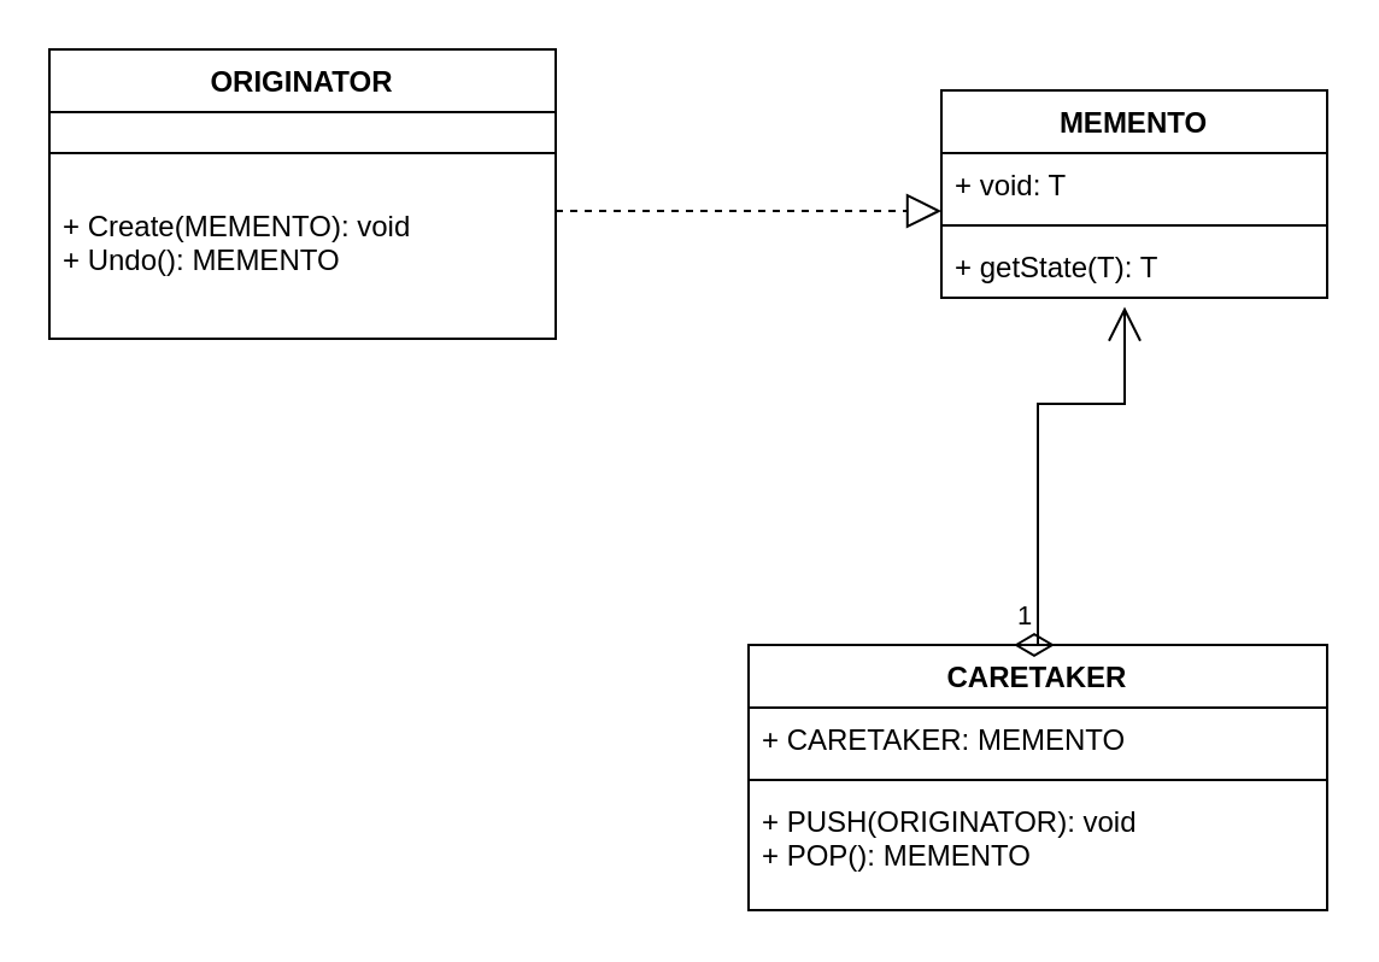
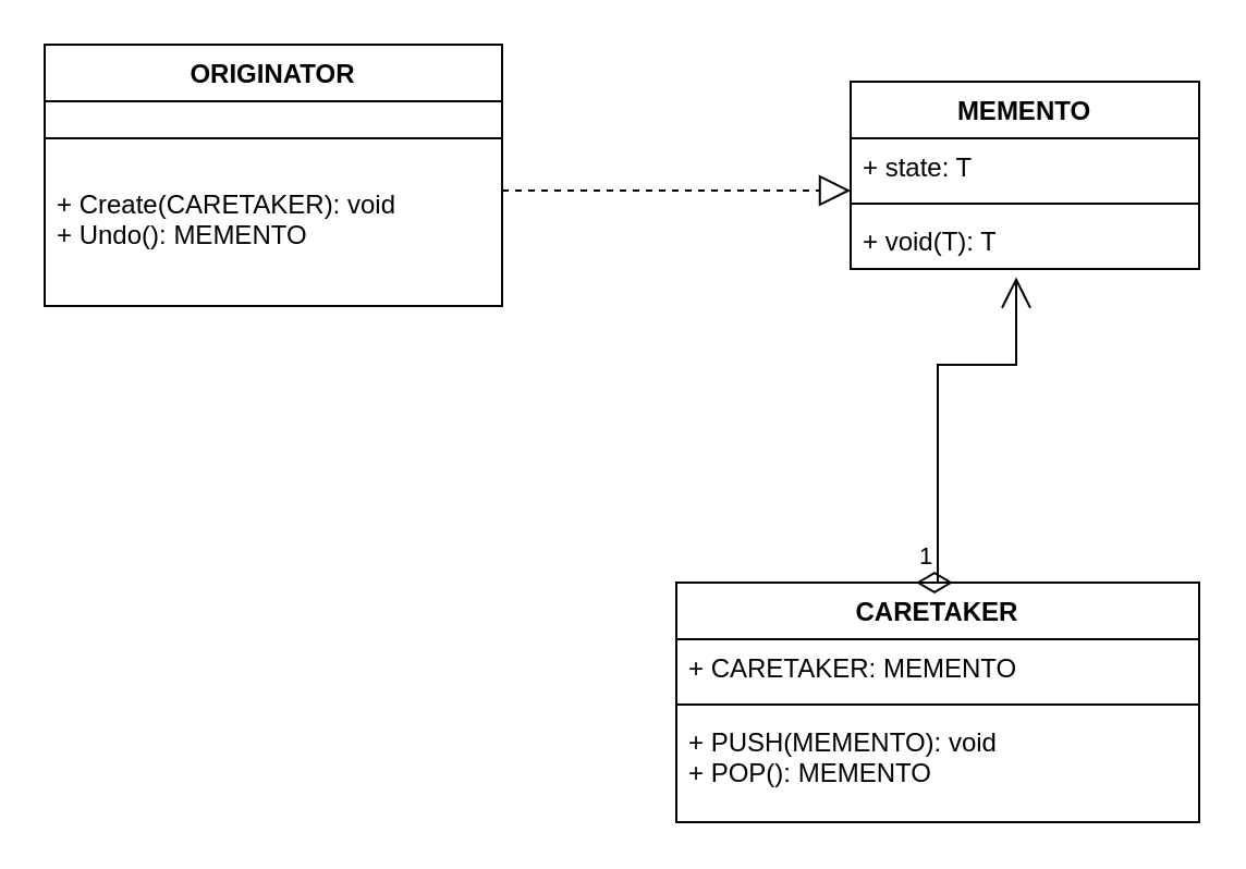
- <mxCell id="3" value="+ void: T" style="text;strokeColor=none;fillColor=none;align=left;verticalAlign=top;spacingLeft=4;spacingRight=4;overflow=hidden;rotatable=0;points=[[0,0.5],[1,0.5]];portConstraint=eastwest;whiteSpace=wrap;html=1;" vertex="1" parent="2"><mxGeometry y="26" width="160" height="26" as="geometry" /></mxCell>
+ <mxCell id="3" value="+ state: T" style="text;strokeColor=none;fillColor=none;align=left;verticalAlign=top;spacingLeft=4;spacingRight=4;overflow=hidden;rotatable=0;points=[[0,0.5],[1,0.5]];portConstraint=eastwest;whiteSpace=wrap;html=1;" vertex="1" parent="2"><mxGeometry y="26" width="160" height="26" as="geometry" /></mxCell>
- <mxCell id="8" value="+ Create(MEMENTO): void&lt;br&gt;+ Undo(): MEMENTO" style="text;strokeColor=none;fillColor=none;align=left;verticalAlign=top;spacingLeft=4;spacingRight=4;overflow=hidden;rotatable=0;points=[[0,0.5],[1,0.5]];portConstraint=eastwest;whiteSpace=wrap;html=1;" vertex="1" parent="6"><mxGeometry y="60" width="210" height="60" as="geometry" /></mxCell>
+ <mxCell id="8" value="+ Create(CARETAKER): void&lt;br&gt;+ Undo(): MEMENTO" style="text;strokeColor=none;fillColor=none;align=left;verticalAlign=top;spacingLeft=4;spacingRight=4;overflow=hidden;rotatable=0;points=[[0,0.5],[1,0.5]];portConstraint=eastwest;whiteSpace=wrap;html=1;" vertex="1" parent="6"><mxGeometry y="60" width="210" height="60" as="geometry" /></mxCell>
- <mxCell id="5" value="+ getState(T): T" style="text;strokeColor=none;fillColor=none;align=left;verticalAlign=top;spacingLeft=4;spacingRight=4;overflow=hidden;rotatable=0;points=[[0,0.5],[1,0.5]];portConstraint=eastwest;whiteSpace=wrap;html=1;" vertex="1" parent="2"><mxGeometry y="60" width="160" height="26" as="geometry" /></mxCell>
+ <mxCell id="5" value="+ void(T): T" style="text;strokeColor=none;fillColor=none;align=left;verticalAlign=top;spacingLeft=4;spacingRight=4;overflow=hidden;rotatable=0;points=[[0,0.5],[1,0.5]];portConstraint=eastwest;whiteSpace=wrap;html=1;" vertex="1" parent="2"><mxGeometry y="60" width="160" height="26" as="geometry" /></mxCell>
- <mxCell id="13" value="+ PUSH(ORIGINATOR): void&lt;br&gt;+ POP(): MEMENTO&lt;br&gt;" style="text;strokeColor=none;fillColor=none;align=left;verticalAlign=top;spacingLeft=4;spacingRight=4;overflow=hidden;rotatable=0;points=[[0,0.5],[1,0.5]];portConstraint=eastwest;whiteSpace=wrap;html=1;" vertex="1" parent="9"><mxGeometry y="60" width="240" height="50" as="geometry" /></mxCell>
+ <mxCell id="13" value="+ PUSH(MEMENTO): void&lt;br&gt;+ POP(): MEMENTO&lt;br&gt;" style="text;strokeColor=none;fillColor=none;align=left;verticalAlign=top;spacingLeft=4;spacingRight=4;overflow=hidden;rotatable=0;points=[[0,0.5],[1,0.5]];portConstraint=eastwest;whiteSpace=wrap;html=1;" vertex="1" parent="9"><mxGeometry y="60" width="240" height="50" as="geometry" /></mxCell>
